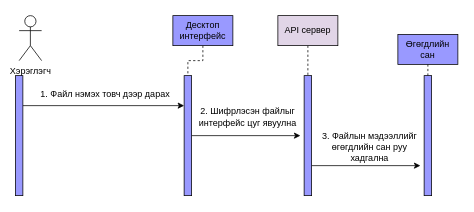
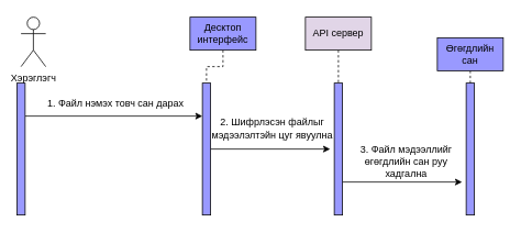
- <mxCell id="13" value="1. Файл нэмэх товч дээр дарах" style="text;strokeColor=none;align=center;fillColor=none;html=1;verticalAlign=middle;whiteSpace=wrap;rounded=0;" vertex="1" parent="1"><mxGeometry x="20" y="110" width="240" height="30" as="geometry" /></mxCell>
+ <mxCell id="13" value="1. Файл нэмэх товч сан дарах" style="text;strokeColor=none;align=center;fillColor=none;html=1;verticalAlign=middle;whiteSpace=wrap;rounded=0;" vertex="1" parent="1"><mxGeometry x="20" y="110" width="240" height="30" as="geometry" /></mxCell>
- <mxCell id="16" value="2. Шифрлэсэн файлыг интерфейс цуг явуулна" style="text;strokeColor=none;align=center;fillColor=none;html=1;verticalAlign=middle;whiteSpace=wrap;rounded=0;" vertex="1" parent="1"><mxGeometry x="245" y="140" width="170" height="30" as="geometry" /></mxCell>
+ <mxCell id="16" value="2. Шифрлэсэн файлыг мэдээлэлтэйн цуг явуулна" style="text;strokeColor=none;align=center;fillColor=none;html=1;verticalAlign=middle;whiteSpace=wrap;rounded=0;" vertex="1" parent="1"><mxGeometry x="245" y="140" width="170" height="30" as="geometry" /></mxCell>
- <mxCell id="18" value="3. Файлын мэдээллийг өгөгдлийн сан руу хадгална" style="text;strokeColor=none;align=center;fillColor=none;html=1;verticalAlign=middle;whiteSpace=wrap;rounded=0;" vertex="1" parent="1"><mxGeometry x="415" y="180" width="155" height="30" as="geometry" /></mxCell>
+ <mxCell id="18" value="3. Файл мэдээллийг өгөгдлийн сан руу хадгална" style="text;strokeColor=none;align=center;fillColor=none;html=1;verticalAlign=middle;whiteSpace=wrap;rounded=0;" vertex="1" parent="1"><mxGeometry x="415" y="180" width="155" height="30" as="geometry" /></mxCell>
